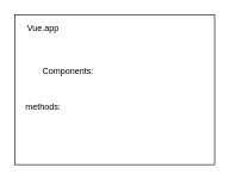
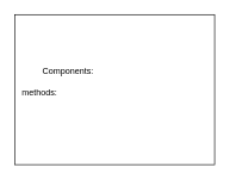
- <mxCell id="3" value="Vue.app" style="text;html=1;strokeColor=none;fillColor=none;align=center;verticalAlign=middle;whiteSpace=wrap;rounded=0;" vertex="1" parent="1"><mxGeometry x="40" y="30" width="40" height="20" as="geometry" /></mxCell>
- <mxCell id="5" value="methods:" style="text;html=1;strokeColor=none;fillColor=none;align=center;verticalAlign=middle;whiteSpace=wrap;rounded=0;" vertex="1" parent="1"><mxGeometry x="40" y="140" width="40" height="20" as="geometry" /></mxCell>
+ <mxCell id="5" value="methods:" style="text;html=1;strokeColor=none;fillColor=none;align=center;verticalAlign=middle;whiteSpace=wrap;rounded=0;" vertex="1" parent="1"><mxGeometry x="35" y="120" width="40" height="20" as="geometry" /></mxCell>
